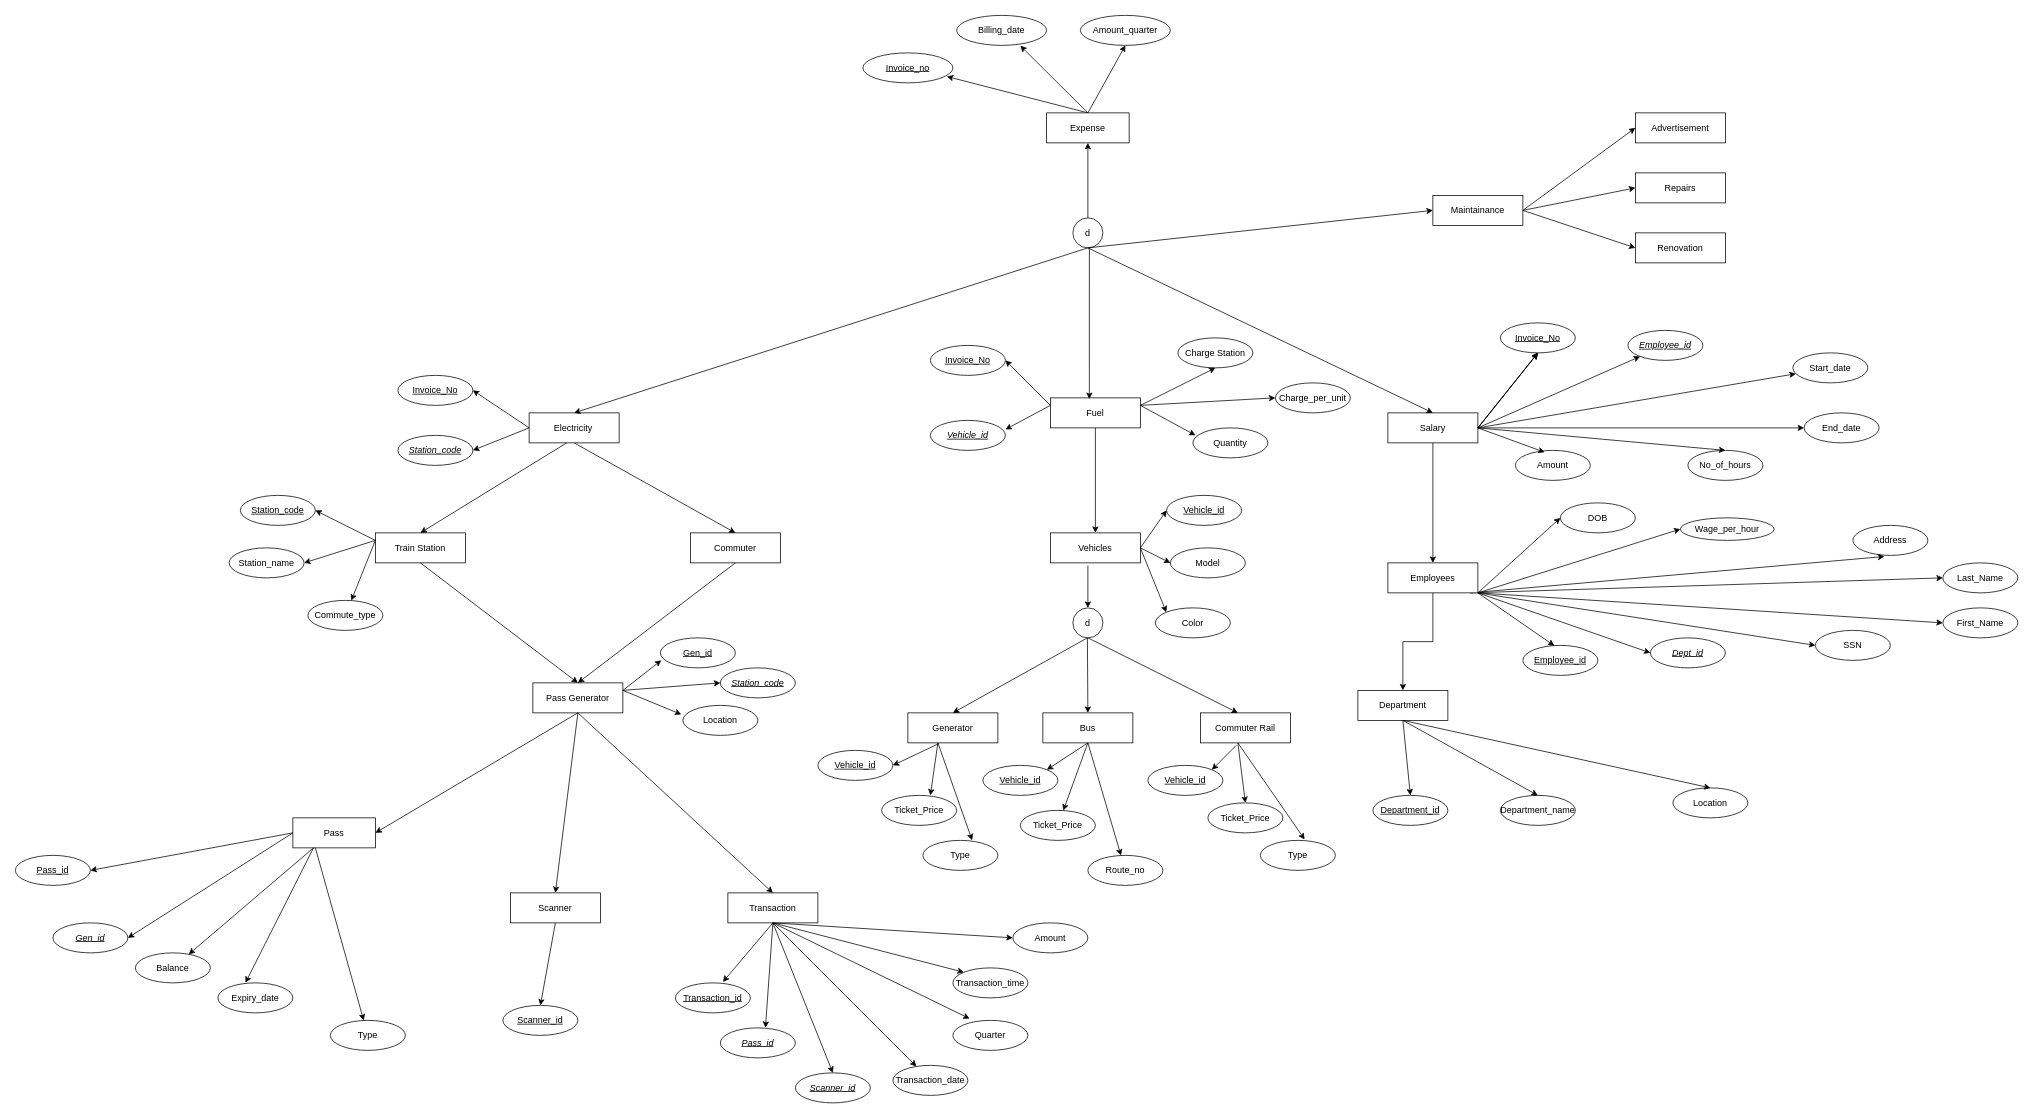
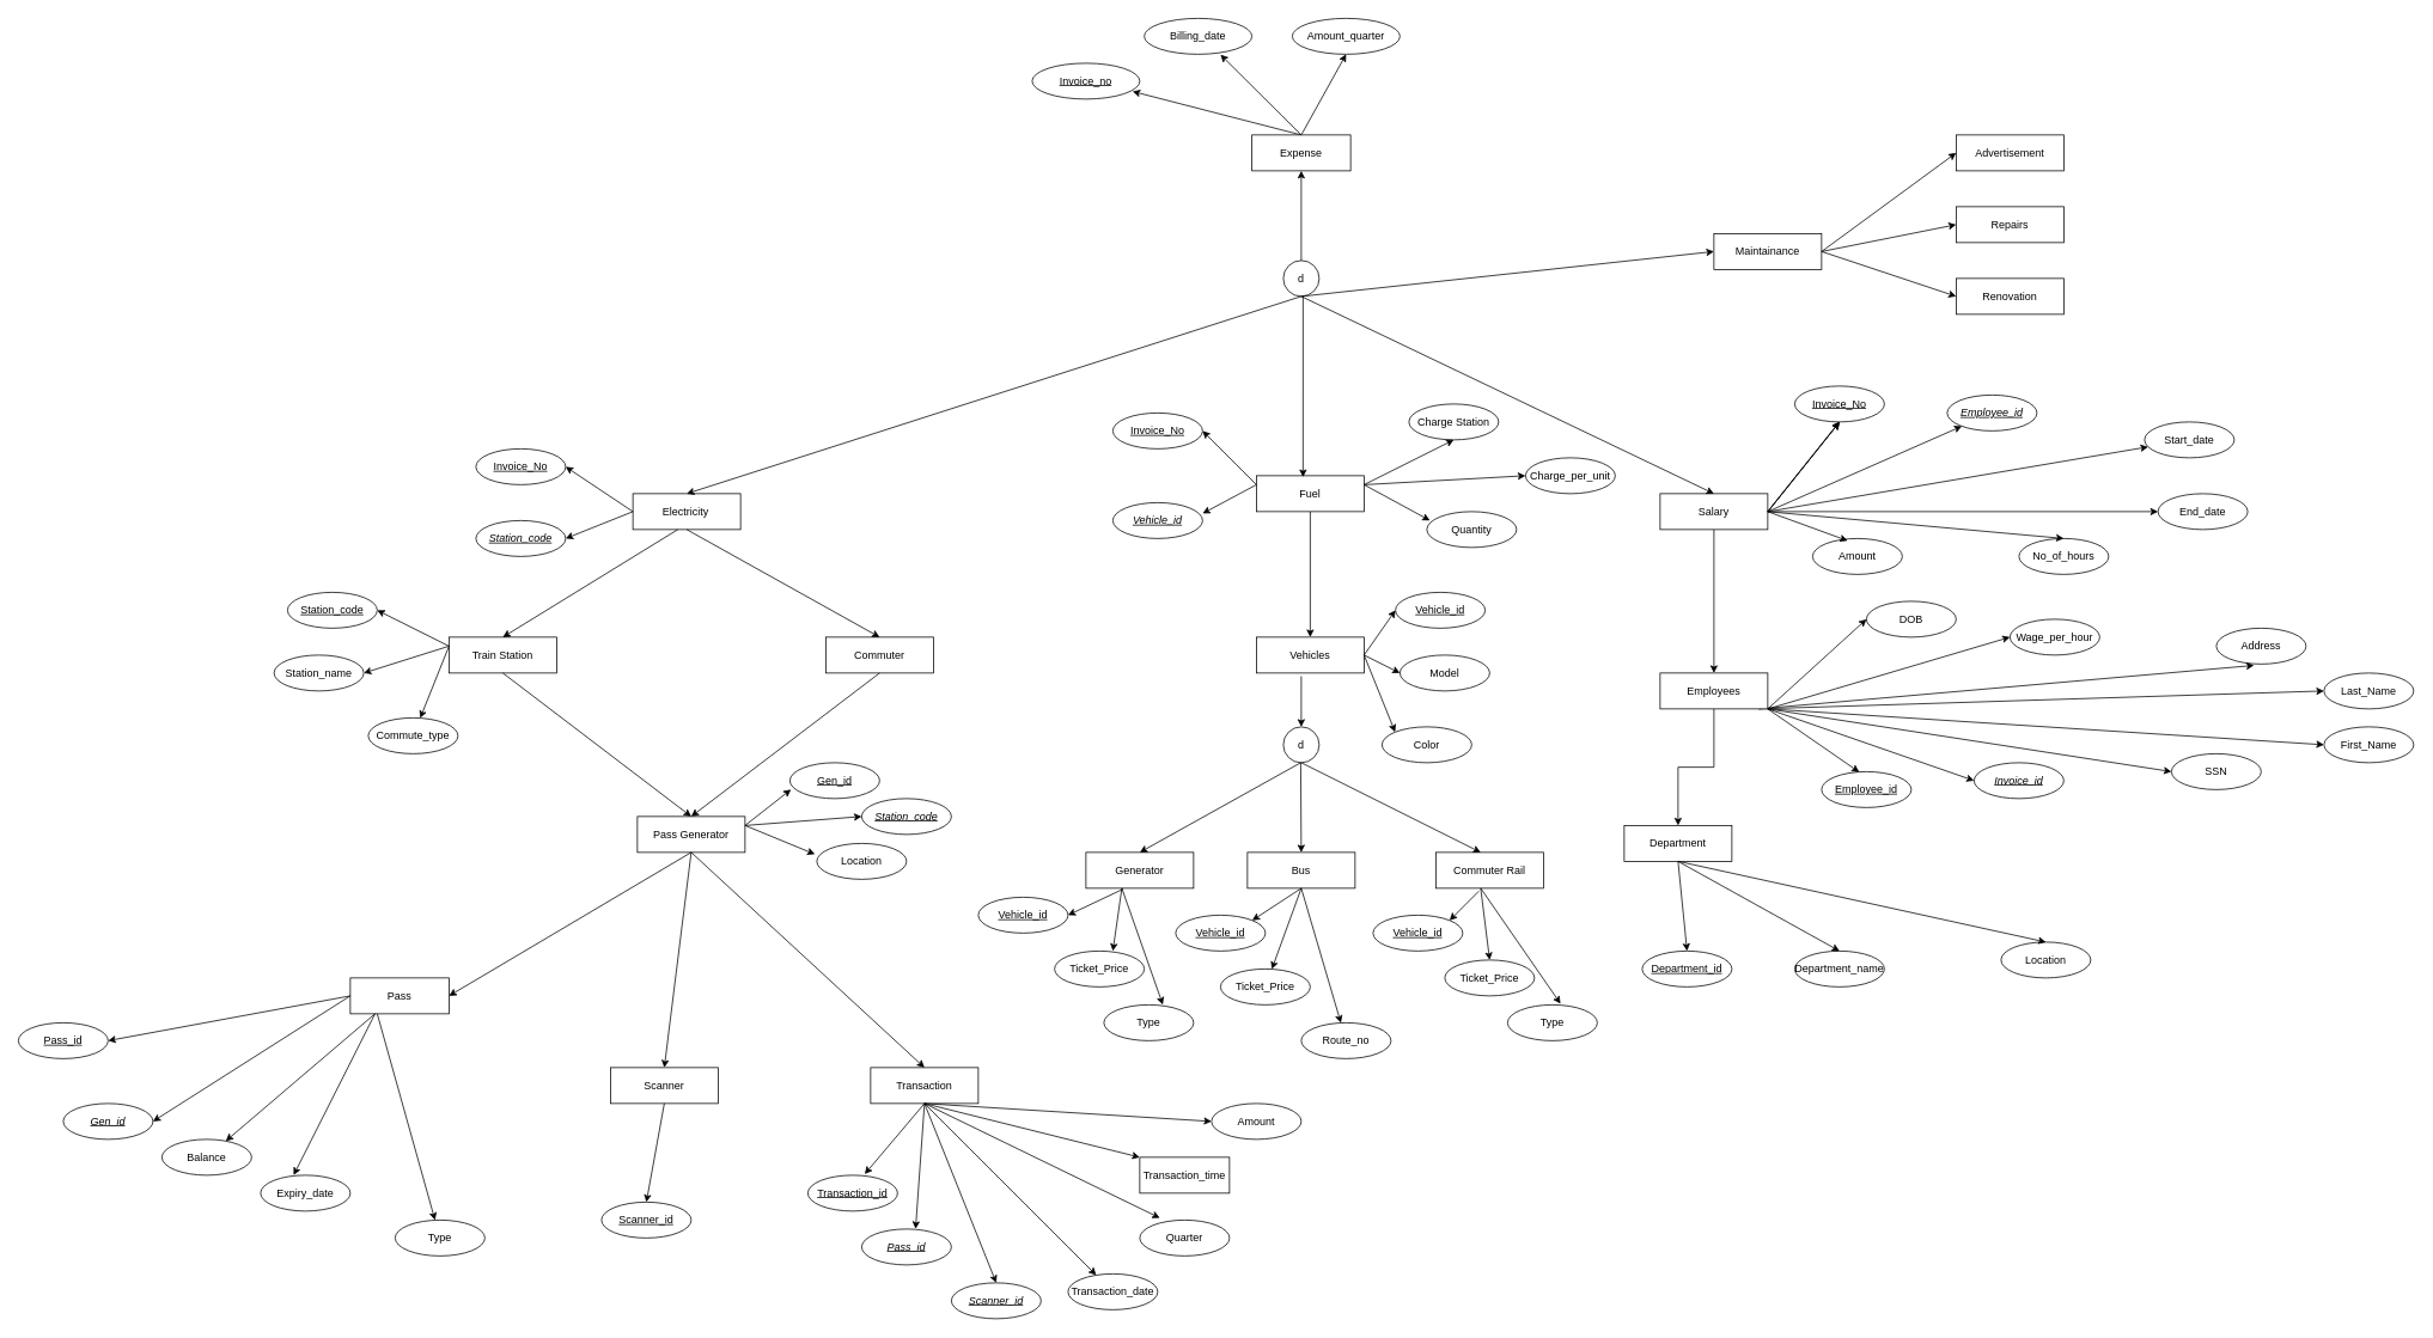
- <mxCell id="54" value="Wage_per_hour" style="ellipse;whiteSpace=wrap;html=1;" vertex="1" parent="1"><mxGeometry x="2240" y="690" width="125" height="30" as="geometry" /></mxCell>
+ <mxCell id="54" value="Wage_per_hour" style="ellipse;whiteSpace=wrap;html=1;" vertex="1" parent="1"><mxGeometry x="2240" y="690" width="100" height="40" as="geometry" /></mxCell>
- <mxCell id="59" value="&lt;i&gt;&lt;u&gt;Dept_id&lt;/u&gt;&lt;/i&gt;" style="ellipse;whiteSpace=wrap;html=1;" vertex="1" parent="1"><mxGeometry x="2200" y="850" width="100" height="40" as="geometry" /></mxCell>
+ <mxCell id="59" value="&lt;i&gt;&lt;u&gt;Invoice_id&lt;/u&gt;&lt;/i&gt;" style="ellipse;whiteSpace=wrap;html=1;" vertex="1" parent="1"><mxGeometry x="2200" y="850" width="100" height="40" as="geometry" /></mxCell>
- <mxCell id="144" value="Transaction_time" style="ellipse;whiteSpace=wrap;html=1;" vertex="1" parent="1"><mxGeometry x="1270" y="1290" width="100" height="40" as="geometry" /></mxCell>
+ <mxCell id="144" value="Transaction_time" style="whiteSpace=wrap;html=1;rounded=0;" vertex="1" parent="1"><mxGeometry x="1270" y="1290" width="100" height="40" as="geometry" /></mxCell>
